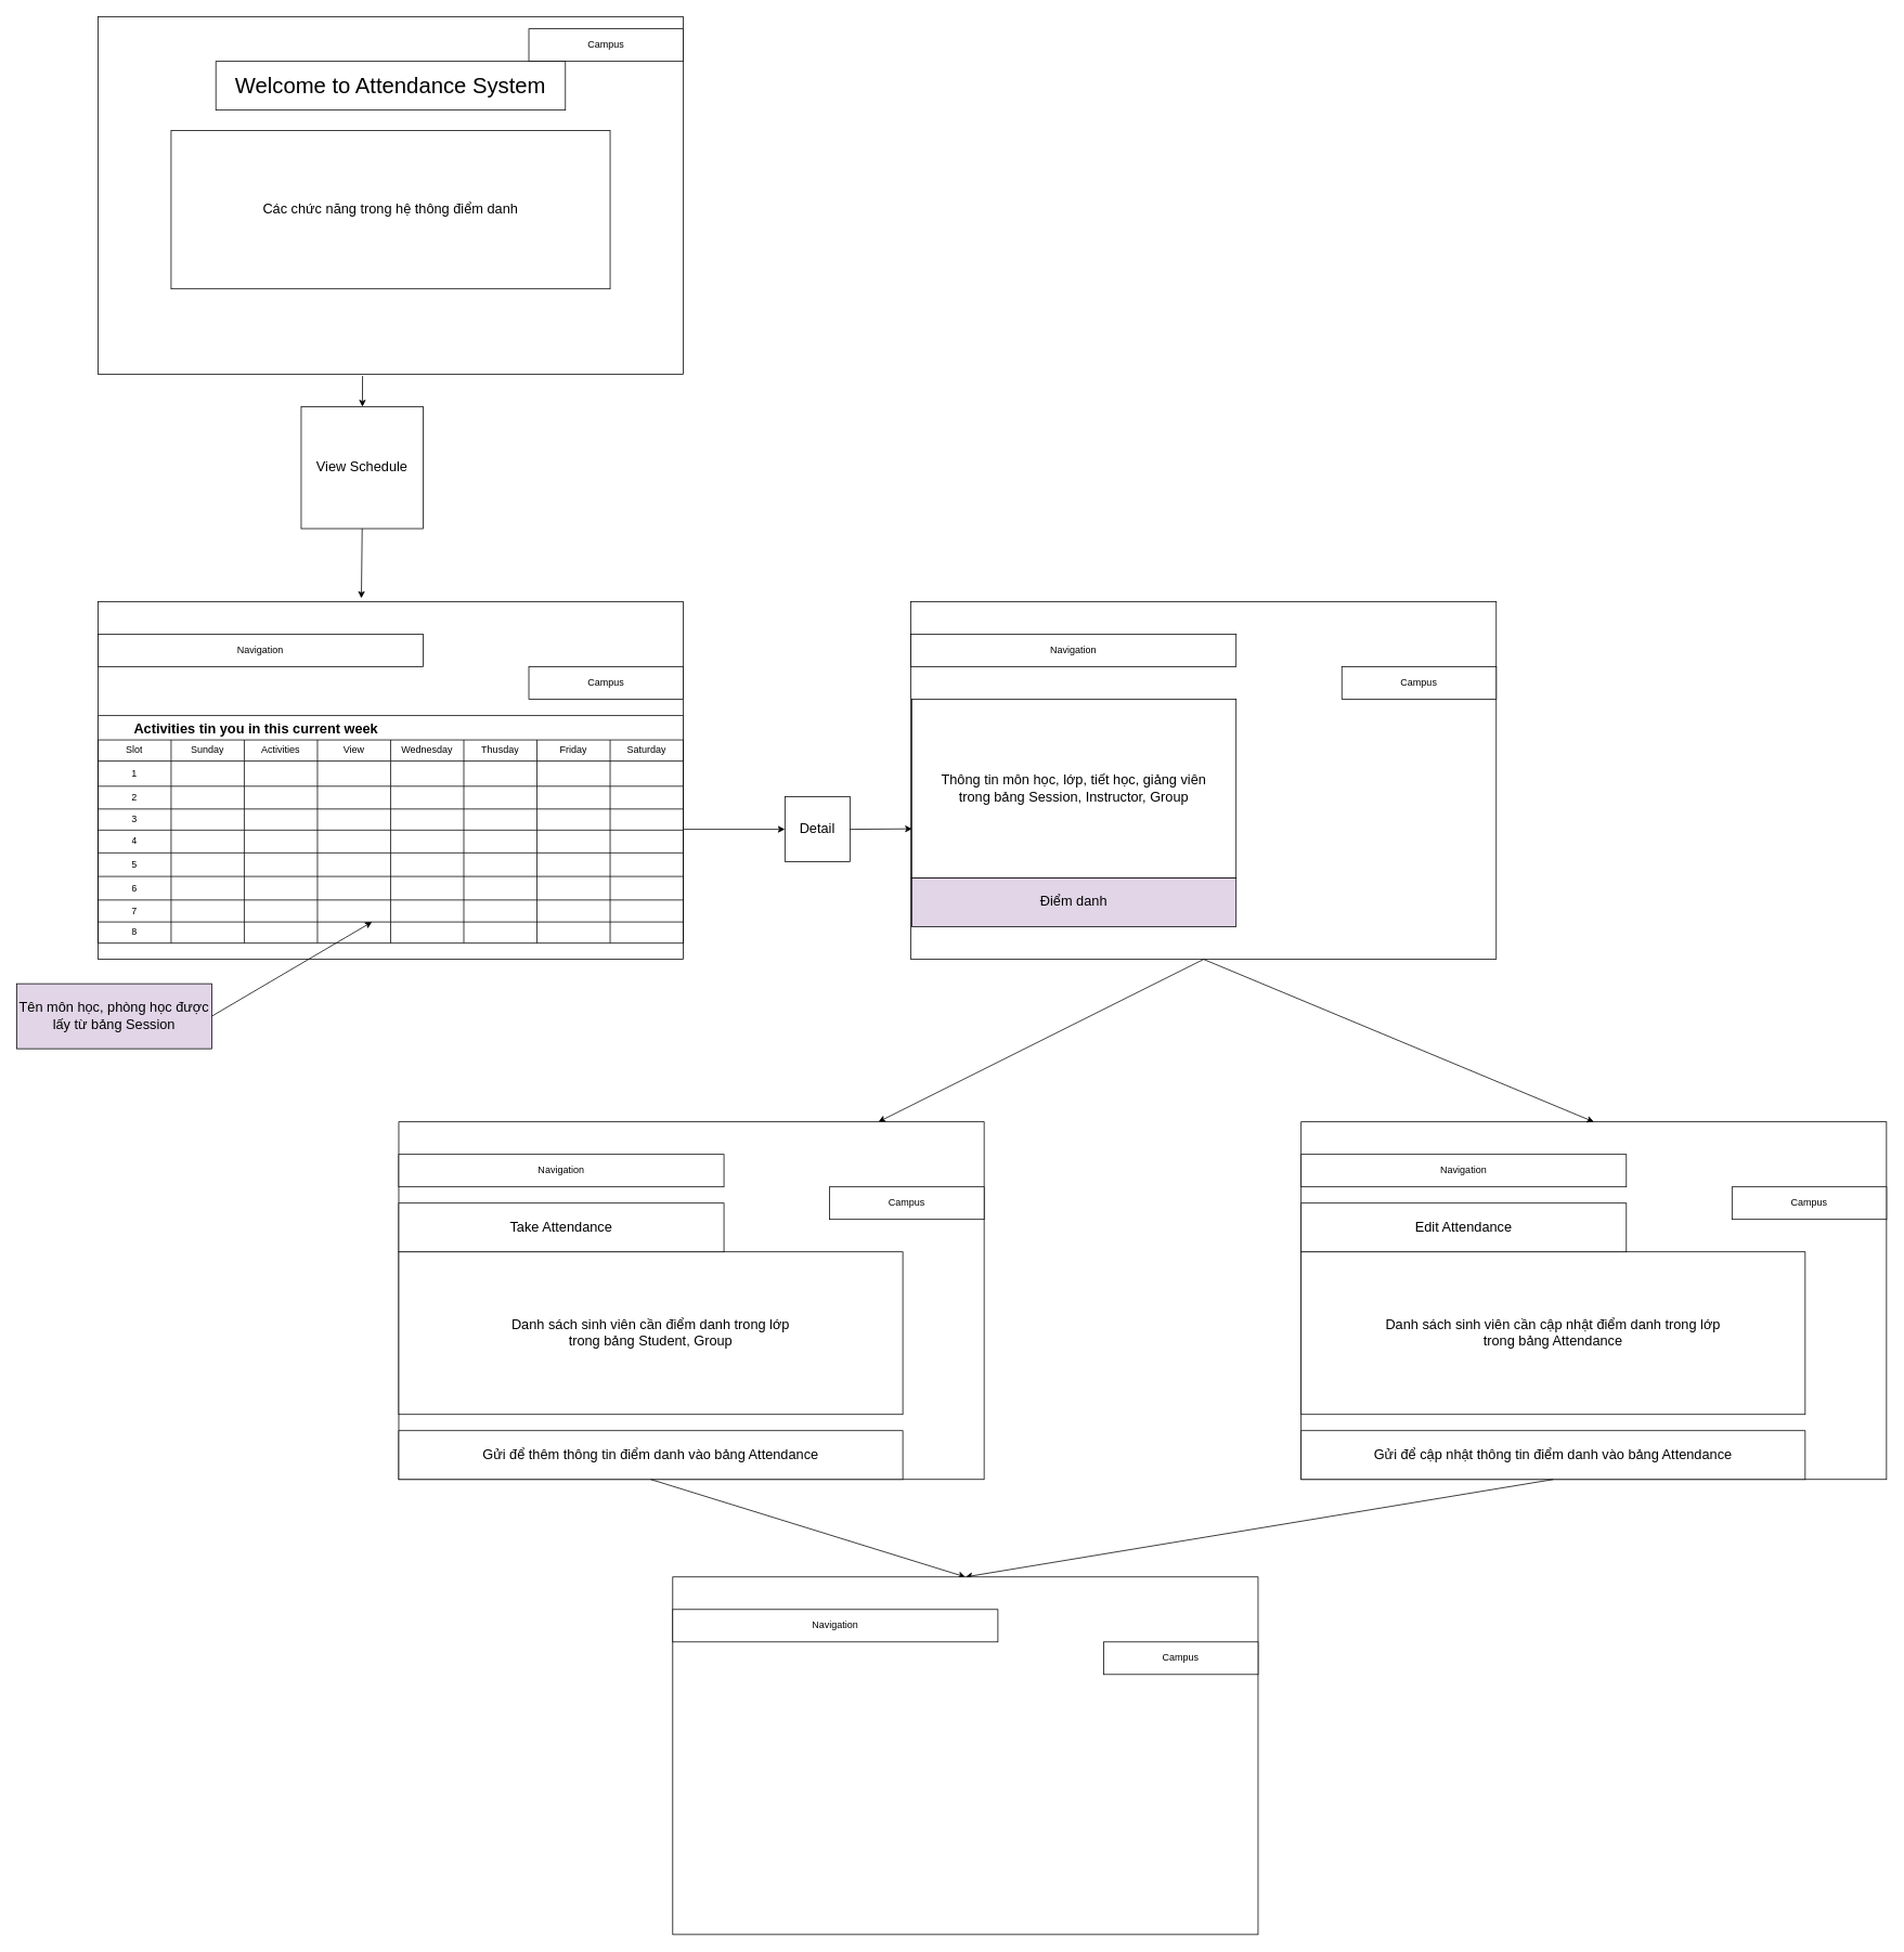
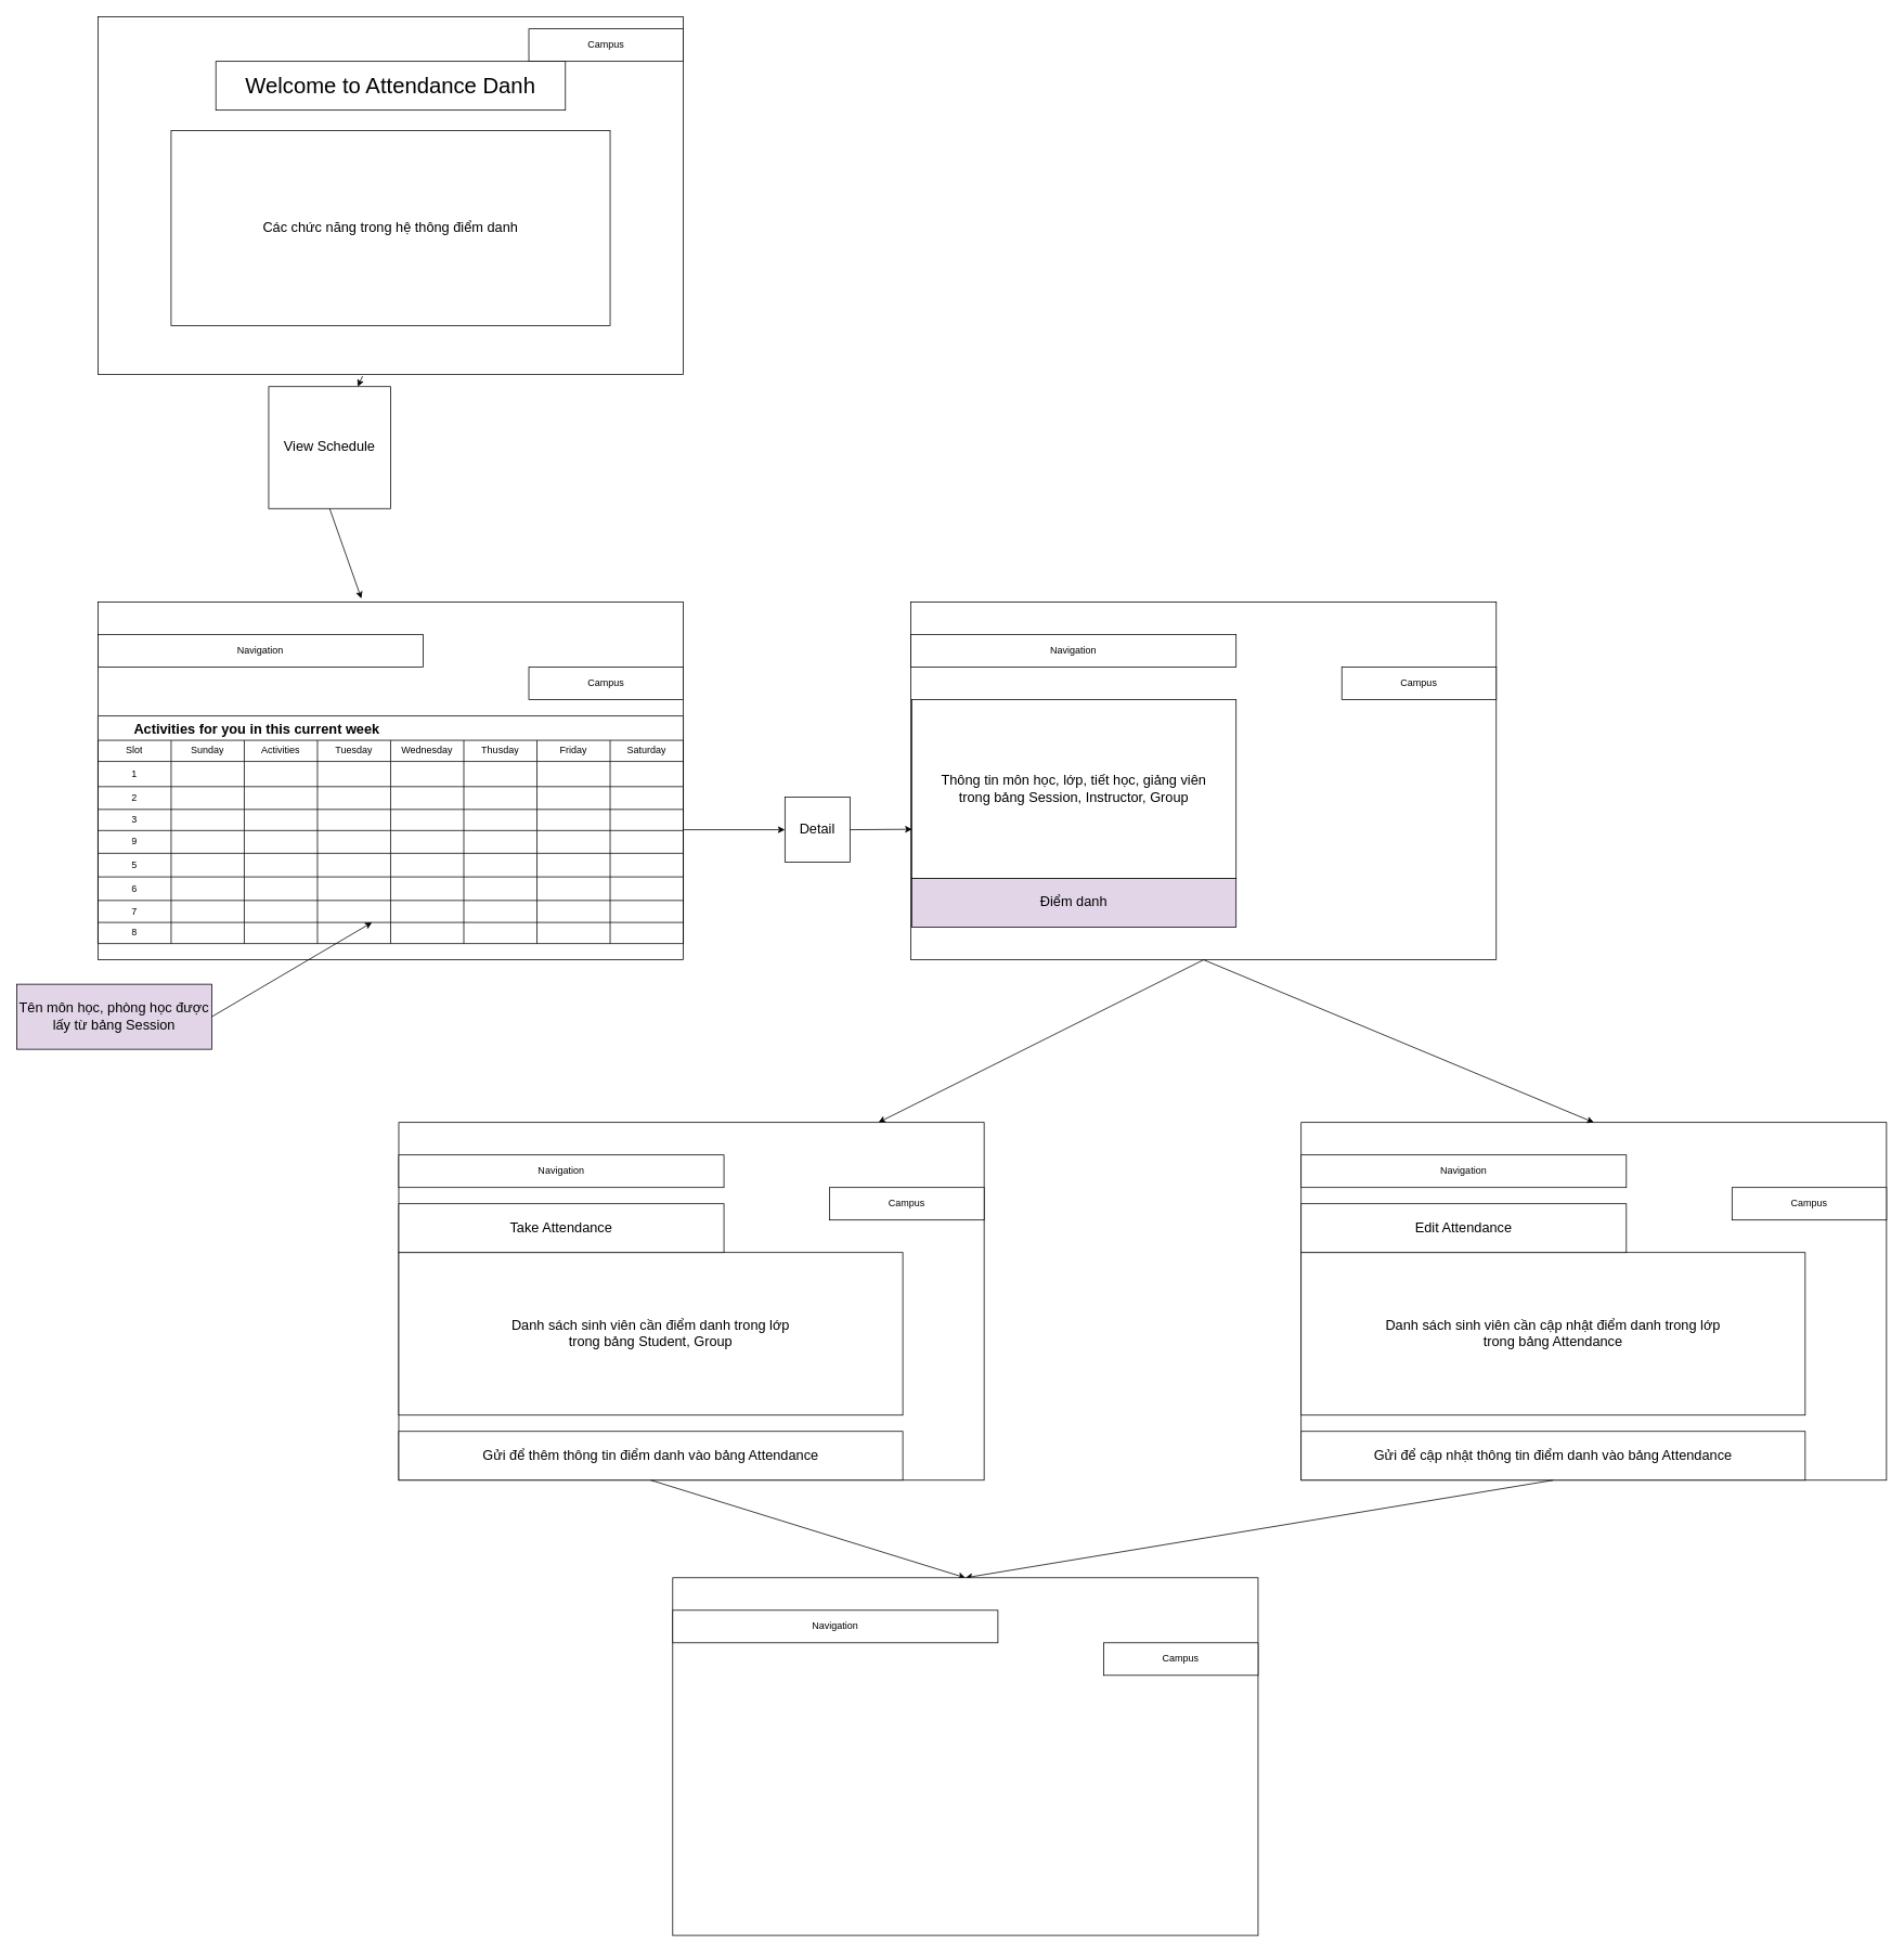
- <mxCell id="122" value="Welcome to Attendance System" style="rounded=0;whiteSpace=wrap;html=1;fontSize=27;" parent="1" vertex="1"><mxGeometry x="265" y="75" width="430" height="60" as="geometry" /></mxCell>
+ <mxCell id="122" value="Welcome to Attendance Danh" style="rounded=0;whiteSpace=wrap;html=1;fontSize=27;" parent="1" vertex="1"><mxGeometry x="265" y="75" width="430" height="60" as="geometry" /></mxCell>
- <mxCell id="116" value="Các chức năng trong hệ thông điểm danh" style="rounded=0;whiteSpace=wrap;html=1;fontSize=17;" parent="1" vertex="1"><mxGeometry x="210" y="160" width="540" height="195" as="geometry" /></mxCell>
+ <mxCell id="116" value="Các chức năng trong hệ thông điểm danh" style="rounded=0;whiteSpace=wrap;html=1;fontSize=17;" parent="1" vertex="1"><mxGeometry x="210" y="160" width="540" height="240" as="geometry" /></mxCell>
- <mxCell id="114" value="View Schedule" style="whiteSpace=wrap;html=1;aspect=fixed;fontSize=17;" parent="1" vertex="1"><mxGeometry x="370" y="500" width="150" height="150" as="geometry" /></mxCell>
+ <mxCell id="114" value="View Schedule" style="whiteSpace=wrap;html=1;aspect=fixed;fontSize=17;" parent="1" vertex="1"><mxGeometry x="330" y="475" width="150" height="150" as="geometry" /></mxCell>
- <mxCell id="5" value="         Activities tin you in this current week" style="shape=table;startSize=30;container=1;collapsible=0;childLayout=tableLayout;fontStyle=1;align=left;fontSize=17;" parent="1" vertex="1"><mxGeometry x="120" y="880" width="720" height="280" as="geometry" /></mxCell>
+ <mxCell id="5" value="         Activities for you in this current week" style="shape=table;startSize=30;container=1;collapsible=0;childLayout=tableLayout;fontStyle=1;align=left;fontSize=17;" parent="1" vertex="1"><mxGeometry x="120" y="880" width="720" height="280" as="geometry" /></mxCell>
- <mxCell id="10" value="View" style="shape=partialRectangle;html=1;whiteSpace=wrap;connectable=0;fillColor=none;top=0;left=0;bottom=0;right=0;overflow=hidden;" parent="6" vertex="1"><mxGeometry x="270" width="90" height="26" as="geometry"><mxRectangle width="90" height="26" as="alternateBounds" /></mxGeometry></mxCell>
+ <mxCell id="10" value="Tuesday" style="shape=partialRectangle;html=1;whiteSpace=wrap;connectable=0;fillColor=none;top=0;left=0;bottom=0;right=0;overflow=hidden;" parent="6" vertex="1"><mxGeometry x="270" width="90" height="26" as="geometry"><mxRectangle width="90" height="26" as="alternateBounds" /></mxGeometry></mxCell>
- <mxCell id="43" value="4" style="shape=partialRectangle;html=1;whiteSpace=wrap;connectable=0;fillColor=none;top=0;left=0;bottom=0;right=0;overflow=hidden;" parent="42" vertex="1"><mxGeometry width="90" height="28" as="geometry"><mxRectangle width="90" height="28" as="alternateBounds" /></mxGeometry></mxCell>
+ <mxCell id="43" value="9" style="shape=partialRectangle;html=1;whiteSpace=wrap;connectable=0;fillColor=none;top=0;left=0;bottom=0;right=0;overflow=hidden;" parent="42" vertex="1"><mxGeometry width="90" height="28" as="geometry"><mxRectangle width="90" height="28" as="alternateBounds" /></mxGeometry></mxCell>
